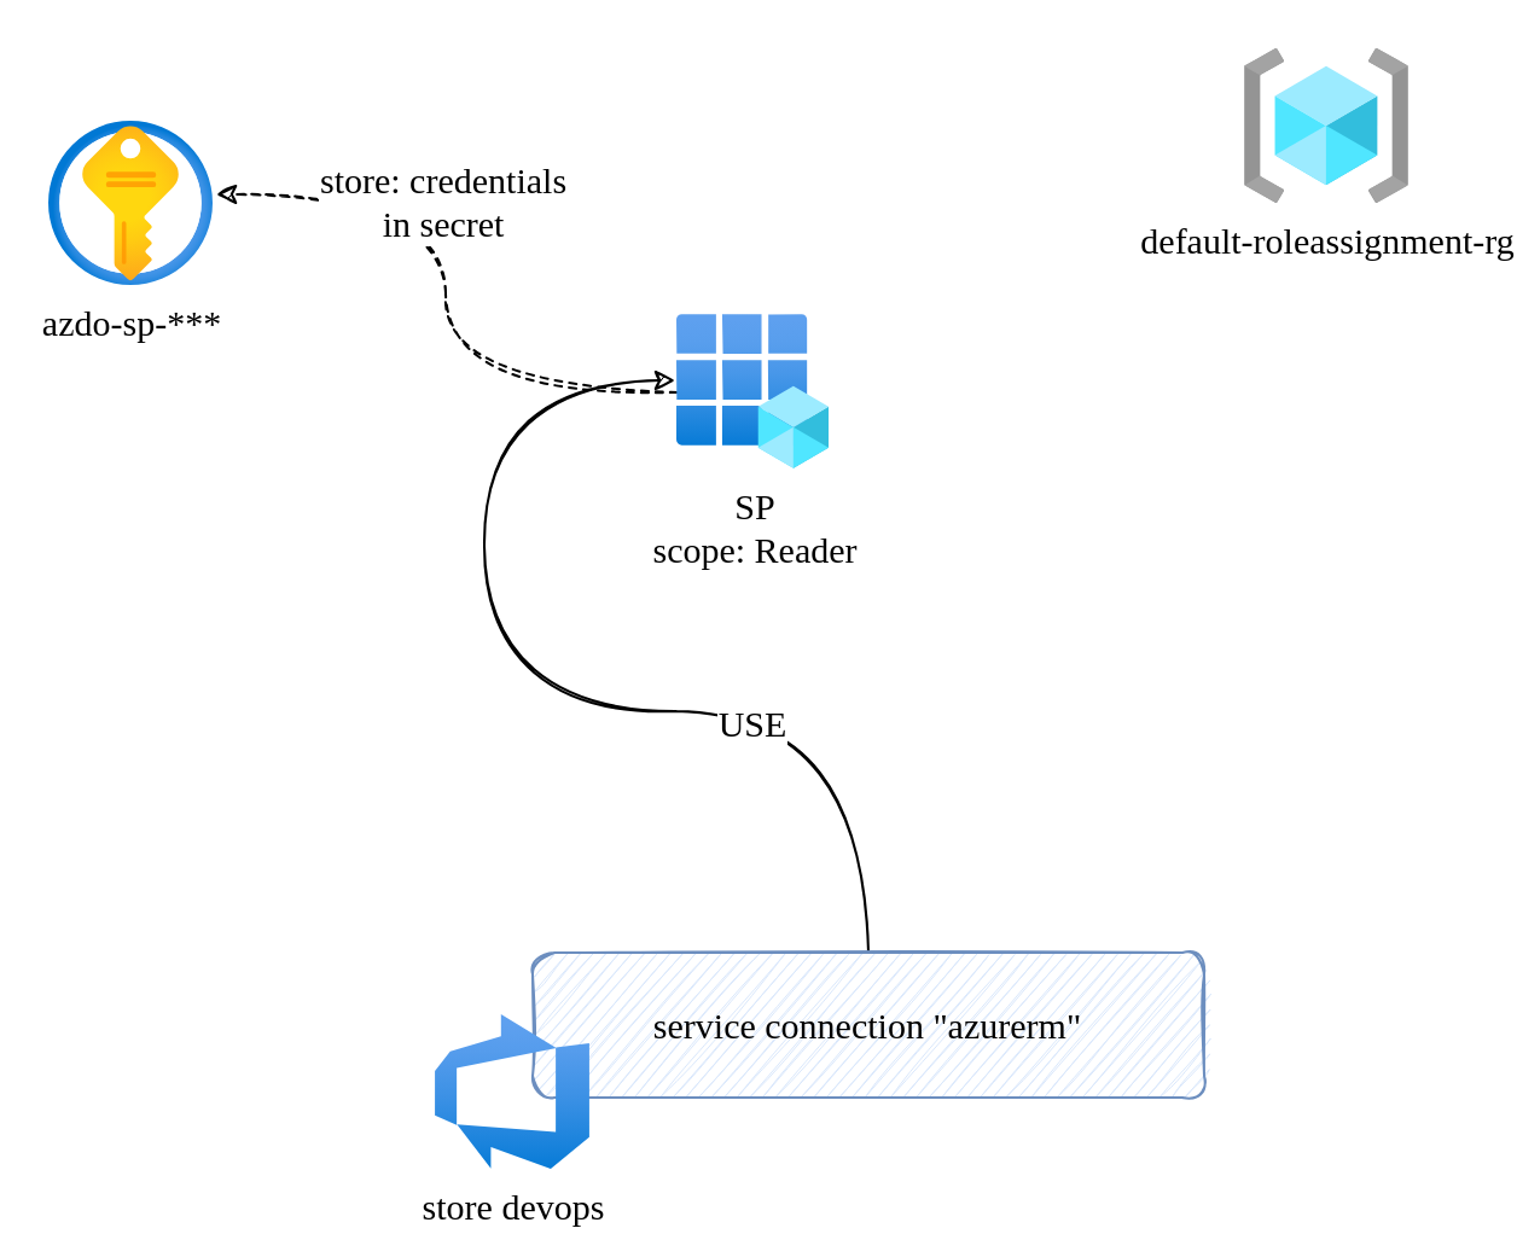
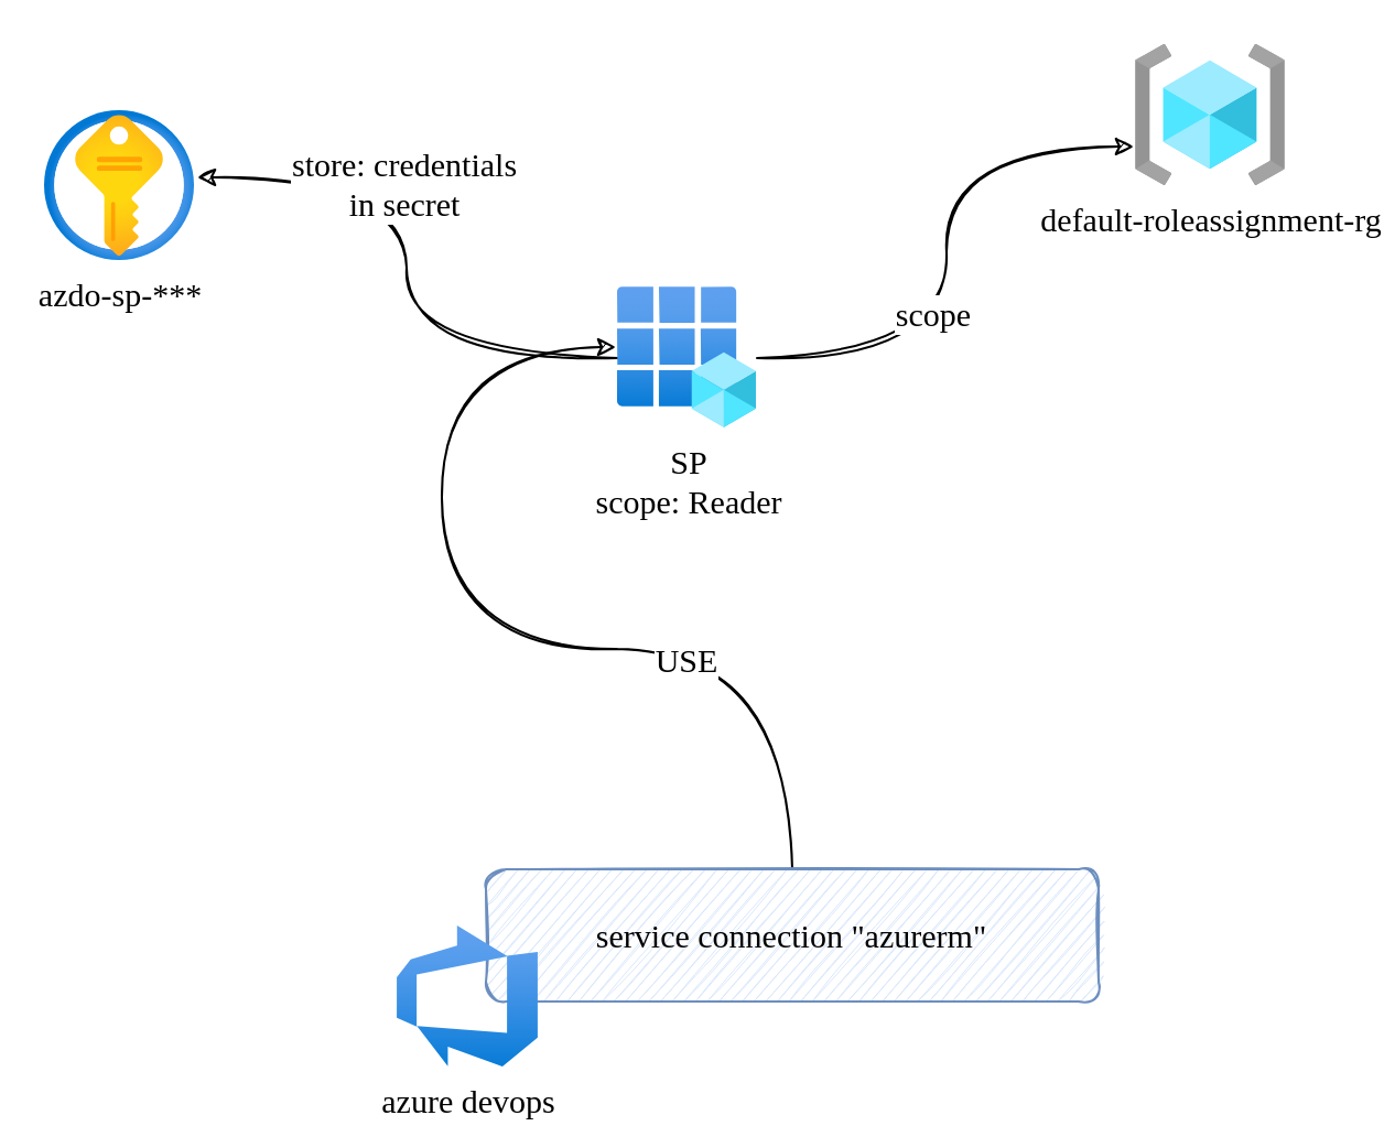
+ <mxCell id="4" style="edgeStyle=orthogonalEdgeStyle;curved=1;rounded=0;comic=0;sketch=1;orthogonalLoop=1;jettySize=auto;html=1;entryX=-0.015;entryY=0.719;entryDx=0;entryDy=0;entryPerimeter=0;fontFamily=Architects Daughter;fontSource=https%3A%2F%2Ffonts.googleapis.com%2Fcss%3Ffamily%3DArchitects%2BDaughter;fontSize=15;" parent="1" source="6" target="7" edge="1"><mxGeometry relative="1" as="geometry" /></mxCell>
+ <mxCell id="5" value="scope" style="edgeLabel;html=1;align=center;verticalAlign=middle;resizable=0;points=[];fontSize=15;fontFamily=Architects Daughter;" parent="4" vertex="1" connectable="0"><mxGeometry x="-0.202" y="7" relative="1" as="geometry"><mxPoint as="offset" /></mxGeometry></mxCell>
- <mxCell id="2" style="edgeStyle=orthogonalEdgeStyle;rounded=0;orthogonalLoop=1;jettySize=auto;html=1;fontSize=15;comic=0;sketch=1;fontFamily=Architects Daughter;fontSource=https%3A%2F%2Ffonts.googleapis.com%2Fcss%3Ffamily%3DArchitects%2BDaughter;curved=1;entryX=1.015;entryY=0.441;entryDx=0;entryDy=0;entryPerimeter=0;dashed=1;" parent="1" source="6" target="8" edge="1"><mxGeometry relative="1" as="geometry" /></mxCell>
+ <mxCell id="2" style="edgeStyle=orthogonalEdgeStyle;rounded=0;orthogonalLoop=1;jettySize=auto;html=1;fontSize=15;comic=0;sketch=1;fontFamily=Architects Daughter;fontSource=https%3A%2F%2Ffonts.googleapis.com%2Fcss%3Ffamily%3DArchitects%2BDaughter;curved=1;entryX=1.015;entryY=0.441;entryDx=0;entryDy=0;entryPerimeter=0;" parent="1" source="6" target="8" edge="1"><mxGeometry relative="1" as="geometry" /></mxCell>
- <mxCell id="12" value="store devops" style="aspect=fixed;html=1;points=[];align=center;image;fontSize=15;image=img/lib/azure2/devops/Azure_DevOps.svg;fontFamily=Architects Daughter;fontSource=https%3A%2F%2Ffonts.googleapis.com%2Fcss%3Ffamily%3DArchitects%2BDaughter;" vertex="1" parent="1"><mxGeometry x="180" y="420" width="64" height="64" as="geometry" /></mxCell>
+ <mxCell id="12" value="azure devops" style="aspect=fixed;html=1;points=[];align=center;image;fontSize=15;image=img/lib/azure2/devops/Azure_DevOps.svg;fontFamily=Architects Daughter;fontSource=https%3A%2F%2Ffonts.googleapis.com%2Fcss%3Ffamily%3DArchitects%2BDaughter;" vertex="1" parent="1"><mxGeometry x="180" y="420" width="64" height="64" as="geometry" /></mxCell>
